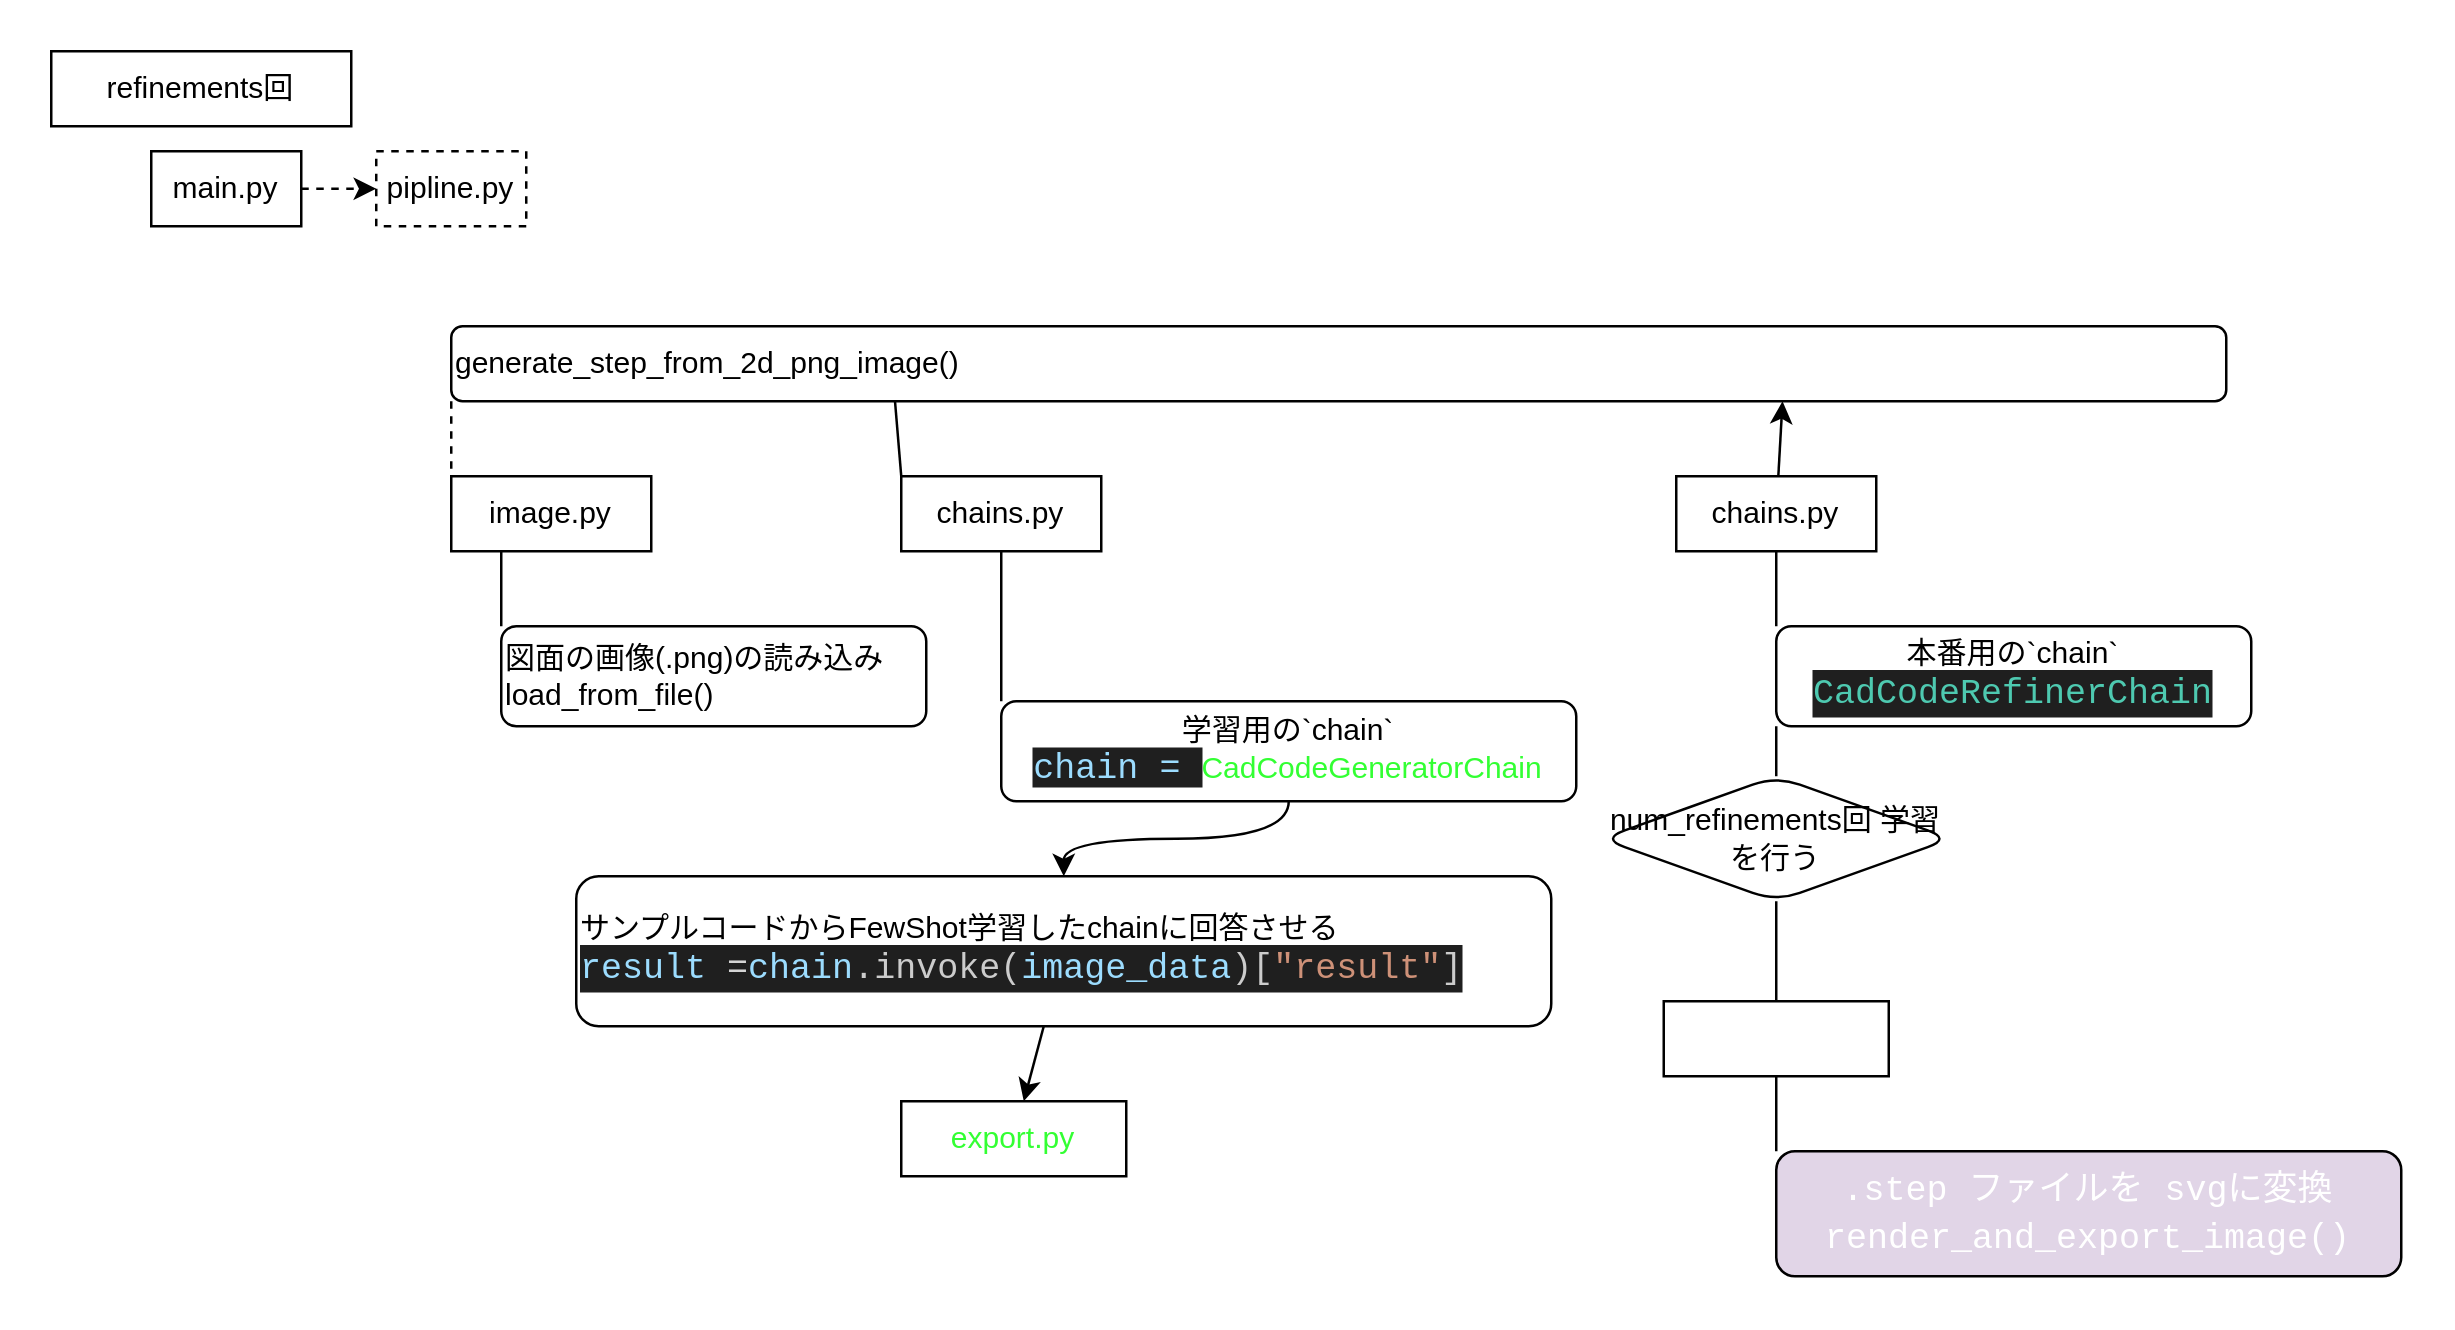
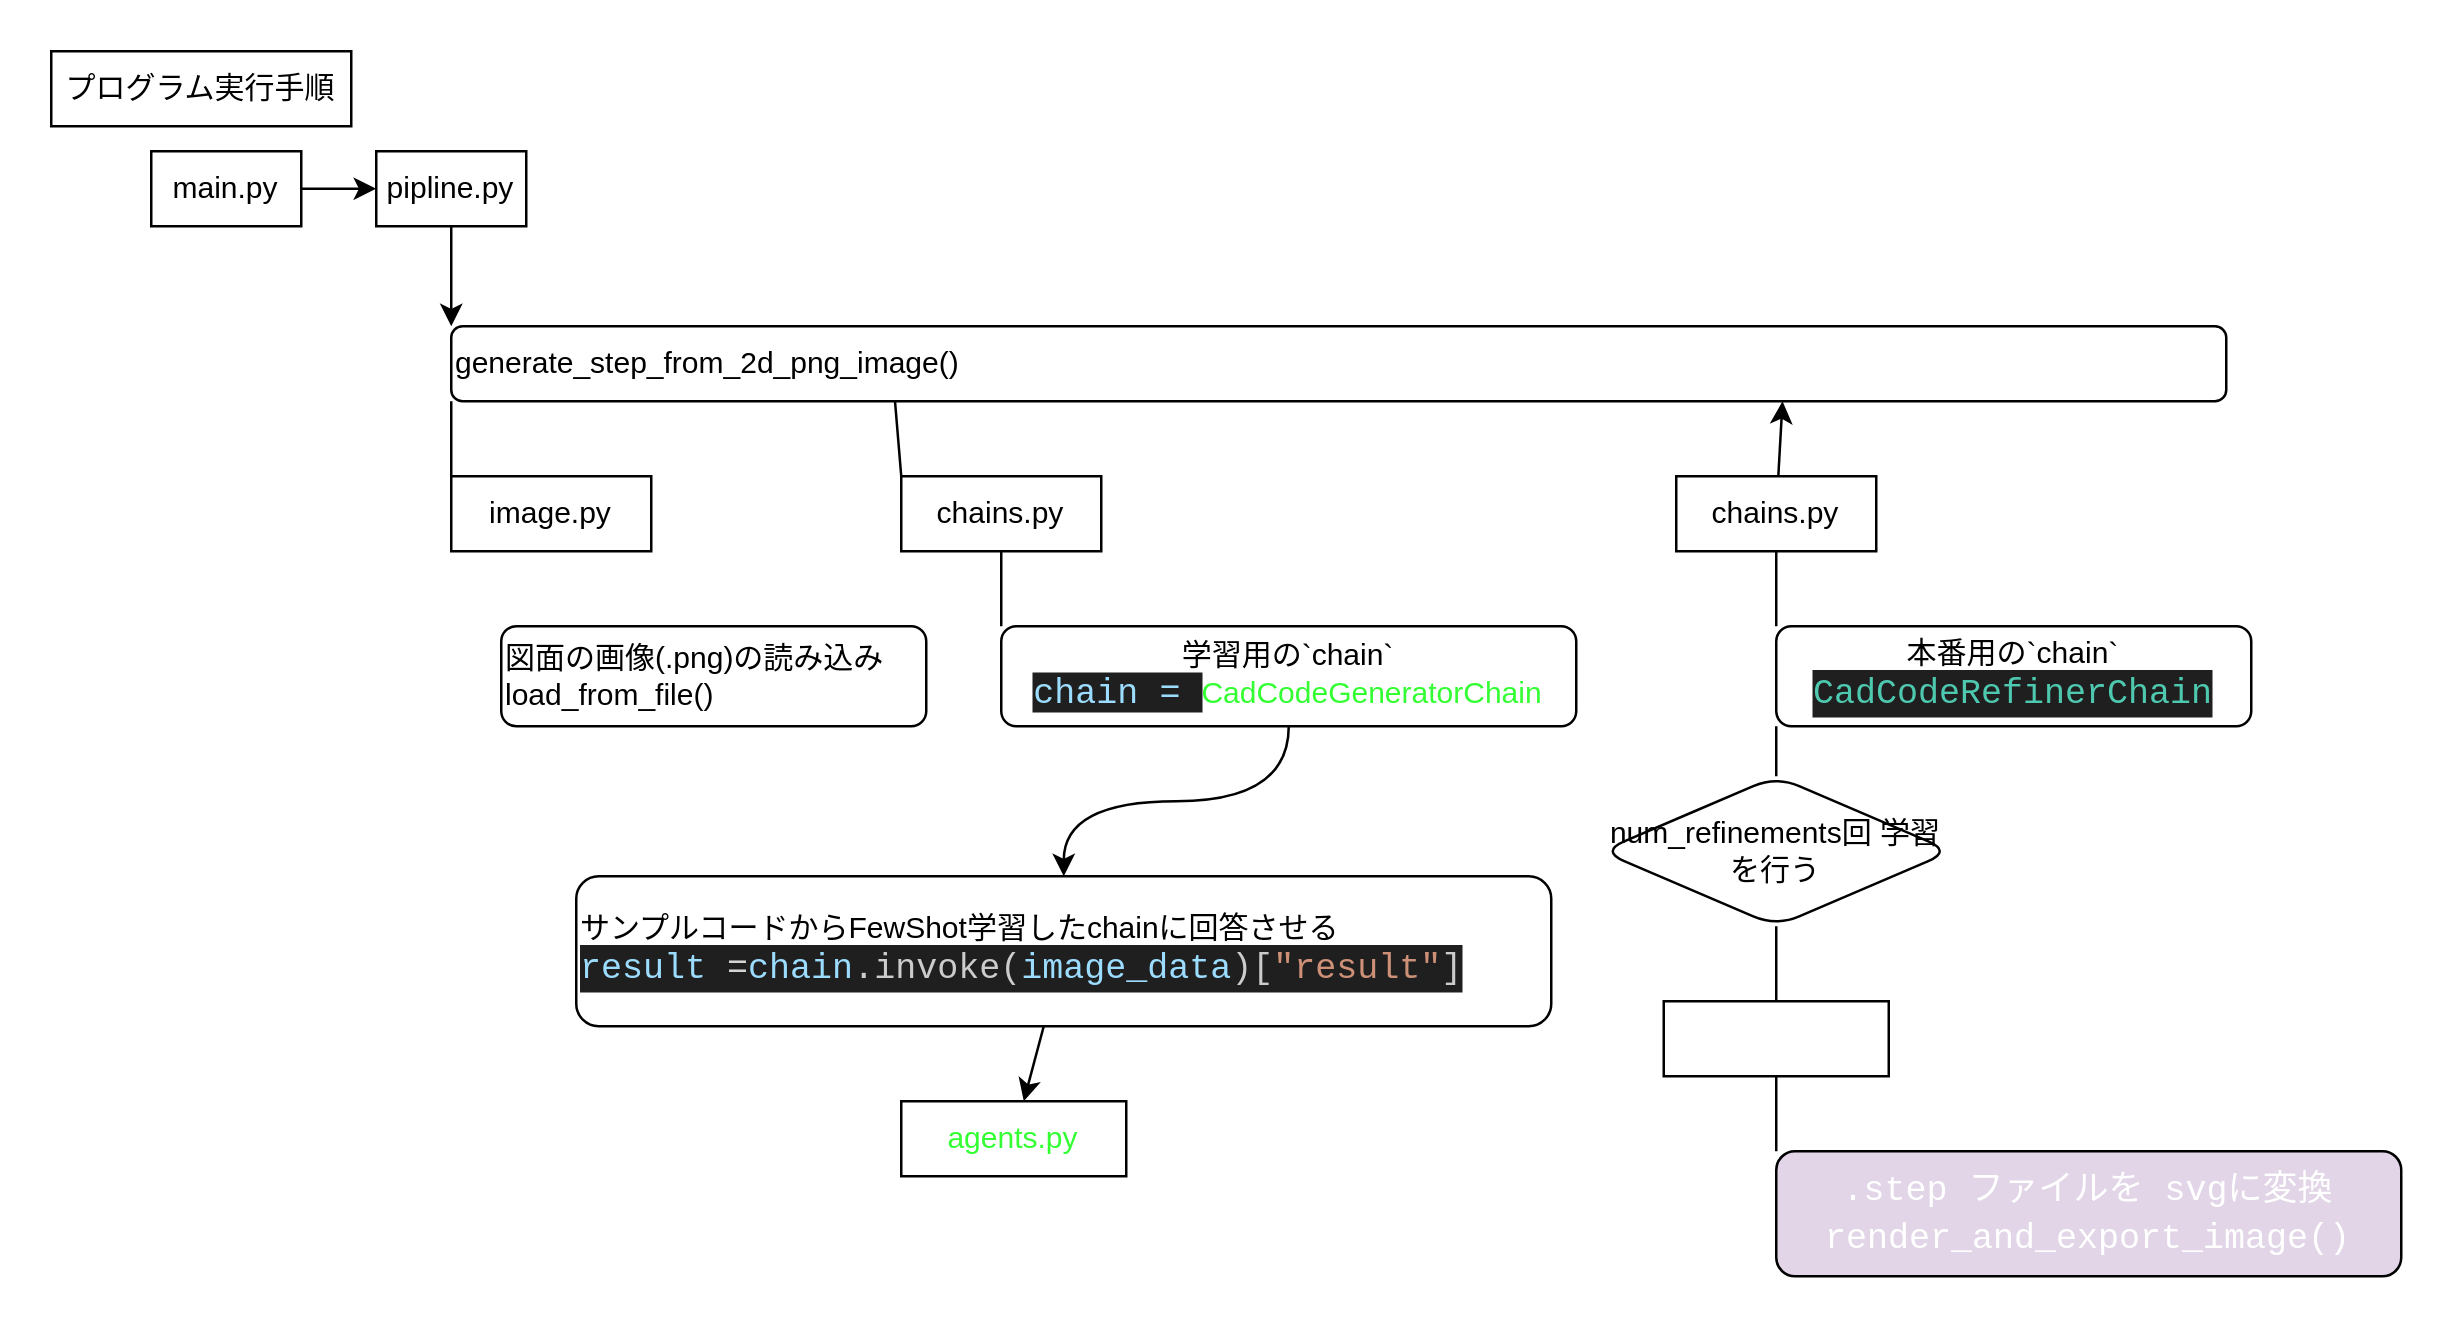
- <mxCell id="6" value="refinements回" style="rounded=0;whiteSpace=wrap;html=1;" parent="1" vertex="1"><mxGeometry width="120" height="30" as="geometry" x="20" y="20" /></mxCell>
+ <mxCell id="6" value="プログラム実行手順" style="rounded=0;whiteSpace=wrap;html=1;" parent="1" vertex="1"><mxGeometry width="120" height="30" as="geometry" x="20" y="20" /></mxCell>
- <mxCell id="2" value="" style="edgeStyle=none;html=1;dashed=1;" parent="1" source="3" target="5" edge="1"><mxGeometry relative="1" as="geometry" /></mxCell>
+ <mxCell id="2" value="" style="edgeStyle=none;html=1;" parent="1" source="3" target="5" edge="1"><mxGeometry relative="1" as="geometry" /></mxCell>
- <mxCell id="5" value="pipline.py" style="rounded=0;whiteSpace=wrap;html=1;dashed=1;" parent="1" vertex="1"><mxGeometry x="150" y="60" width="60" height="30" as="geometry" /></mxCell>
+ <mxCell id="5" value="pipline.py" style="rounded=0;whiteSpace=wrap;html=1;" parent="1" vertex="1"><mxGeometry x="150" y="60" width="60" height="30" as="geometry" /></mxCell>
+ <mxCell id="4" value="" style="edgeStyle=none;html=1;entryX=0;entryY=0;entryDx=0;entryDy=0;" parent="1" source="5" target="8" edge="1"><mxGeometry relative="1" as="geometry" /></mxCell>
- <mxCell id="9" value="" style="edgeStyle=none;html=1;endArrow=none;exitX=0;exitY=1;exitDx=0;exitDy=0;entryX=0;entryY=0;entryDx=0;entryDy=0;strokeColor=default;dashed=1;" parent="1" source="8" target="11" edge="1"><mxGeometry relative="1" as="geometry"><mxPoint x="180" y="170" as="sourcePoint" /><mxPoint x="180" y="250" as="targetPoint" /></mxGeometry></mxCell>
+ <mxCell id="9" value="" style="edgeStyle=none;html=1;endArrow=none;exitX=0;exitY=1;exitDx=0;exitDy=0;entryX=0;entryY=0;entryDx=0;entryDy=0;strokeColor=default;" parent="1" source="8" target="11" edge="1"><mxGeometry relative="1" as="geometry"><mxPoint x="180" y="170" as="sourcePoint" /><mxPoint x="180" y="250" as="targetPoint" /></mxGeometry></mxCell>
- <mxCell id="10" style="edgeStyle=none;html=1;exitX=0.25;exitY=1;exitDx=0;exitDy=0;entryX=0;entryY=0;entryDx=0;entryDy=0;endArrow=none;endFill=0;" parent="1" source="11" target="12" edge="1"><mxGeometry relative="1" as="geometry" /></mxCell>
- <mxCell id="17" value="学習用の`chain`&lt;br&gt;&lt;span style=&quot;color: rgb(156, 220, 254); font-family: Consolas, &amp;quot;Courier New&amp;quot;, monospace; font-size: 14px; text-align: left; background-color: rgb(31, 31, 31);&quot;&gt;chain =&amp;nbsp;&lt;/span&gt;&lt;font color=&quot;#33ff33&quot;&gt;CadCodeGeneratorChain&lt;/font&gt;" style="rounded=1;whiteSpace=wrap;html=1;" parent="1" vertex="1"><mxGeometry x="400" y="280" width="230" height="40" as="geometry" /></mxCell>
+ <mxCell id="17" value="学習用の`chain`&lt;br&gt;&lt;span style=&quot;color: rgb(156, 220, 254); font-family: Consolas, &amp;quot;Courier New&amp;quot;, monospace; font-size: 14px; text-align: left; background-color: rgb(31, 31, 31);&quot;&gt;chain =&amp;nbsp;&lt;/span&gt;&lt;font color=&quot;#33ff33&quot;&gt;CadCodeGeneratorChain&lt;/font&gt;" style="rounded=1;whiteSpace=wrap;html=1;" parent="1" vertex="1"><mxGeometry x="400" y="250" width="230" height="40" as="geometry" /></mxCell>
- <mxCell id="20" value="num_refinements回 学習を行う" style="rhombus;whiteSpace=wrap;html=1;rounded=1;" parent="1" vertex="1"><mxGeometry x="640" y="310" width="140" height="50" as="geometry" /></mxCell>
+ <mxCell id="20" value="num_refinements回 学習を行う" style="rhombus;whiteSpace=wrap;html=1;rounded=1;" parent="1" vertex="1"><mxGeometry x="640" y="310" width="140" height="60" as="geometry" /></mxCell>
- <mxCell id="29" value="export.py" style="rounded=0;whiteSpace=wrap;html=1;fontColor=#33FF33;" parent="1" vertex="1"><mxGeometry x="360" y="440" width="90" height="30" as="geometry" /></mxCell>
+ <mxCell id="29" value="agents.py" style="rounded=0;whiteSpace=wrap;html=1;fontColor=#33FF33;" parent="1" vertex="1"><mxGeometry x="360" y="440" width="90" height="30" as="geometry" /></mxCell>
